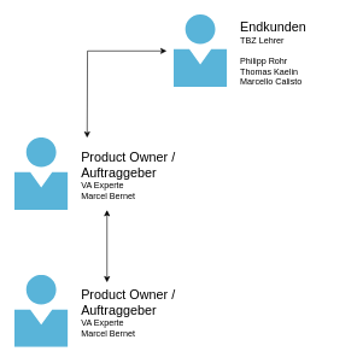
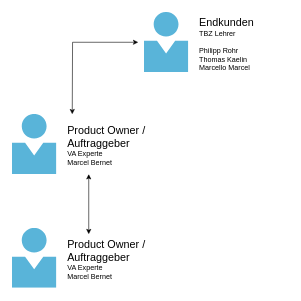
- <mxCell id="4" value="&lt;font&gt;&lt;span style=&quot;font-size: 18px&quot;&gt;Endkunden&lt;br&gt;&lt;/span&gt;TBZ Lehrer&lt;br&gt;&lt;br&gt;Philipp Rohr&lt;br&gt;Thomas Kaelin&lt;br&gt;Marcello Calisto&lt;br&gt;&lt;/font&gt;" style="text;html=1;strokeColor=none;fillColor=none;align=left;verticalAlign=top;whiteSpace=wrap;rounded=0;" vertex="1" parent="2"><mxGeometry x="90" width="150" height="90" as="geometry" /></mxCell>
+ <mxCell id="4" value="&lt;font&gt;&lt;span style=&quot;font-size: 18px&quot;&gt;Endkunden&lt;br&gt;&lt;/span&gt;TBZ Lehrer&lt;br&gt;&lt;br&gt;Philipp Rohr&lt;br&gt;Thomas Kaelin&lt;br&gt;Marcello Marcel&lt;br&gt;&lt;/font&gt;" style="text;html=1;strokeColor=none;fillColor=none;align=left;verticalAlign=top;whiteSpace=wrap;rounded=0;" vertex="1" parent="2"><mxGeometry x="90" width="150" height="90" as="geometry" /></mxCell>
